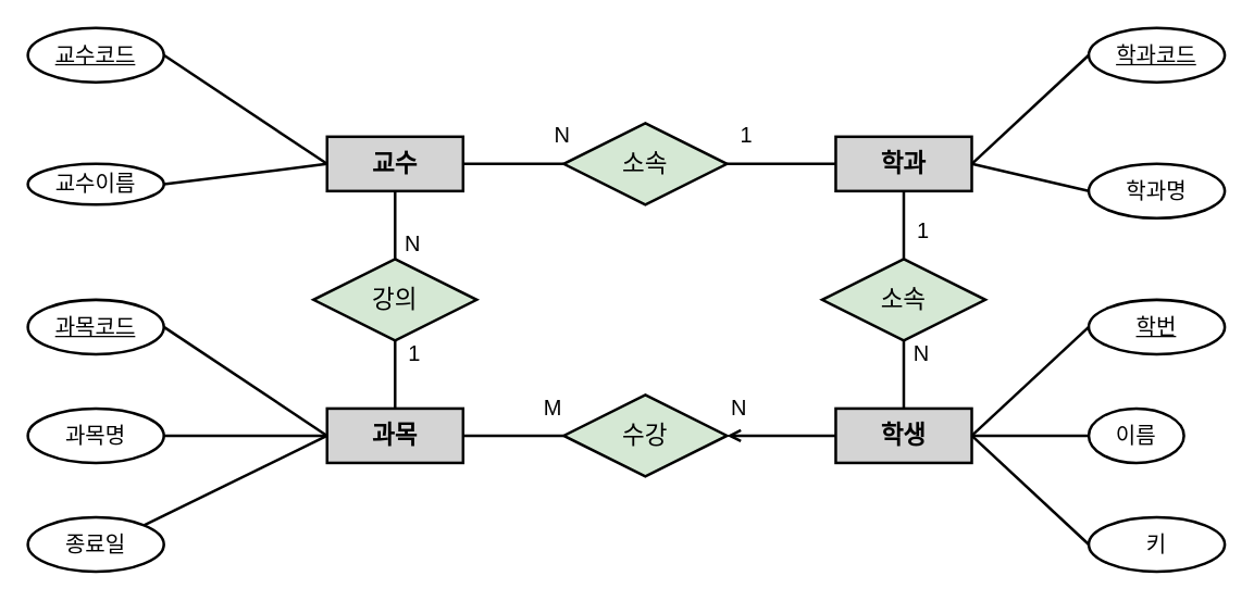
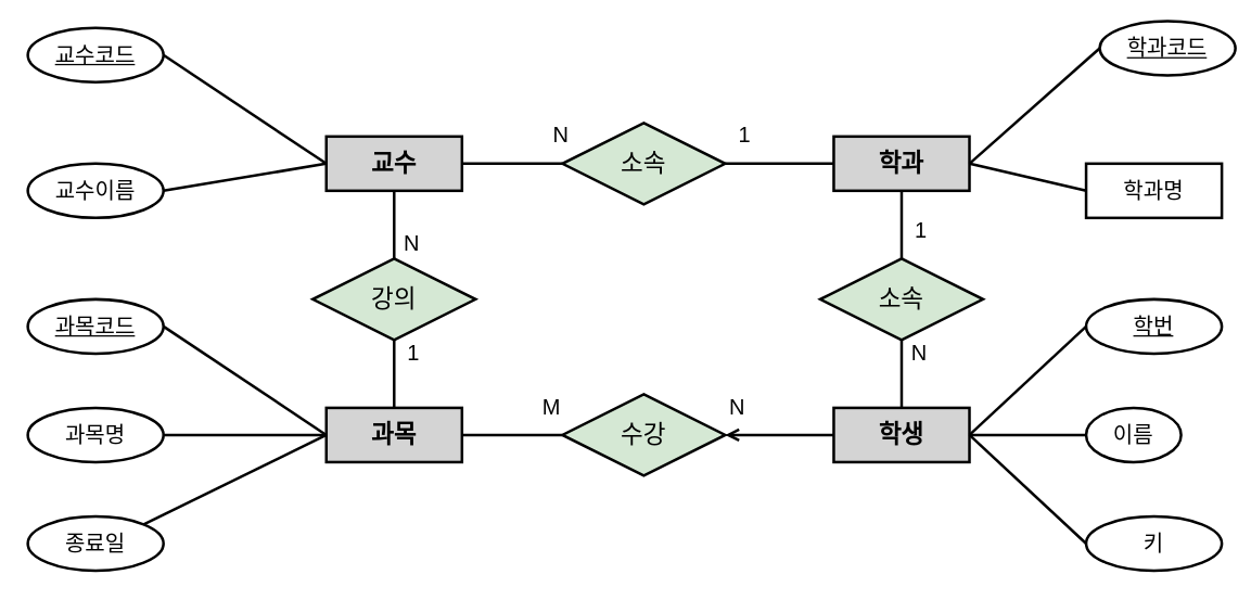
- <mxCell id="15" value="학과코드" style="ellipse;whiteSpace=wrap;html=1;align=center;fontStyle=4;fontSize=16;strokeWidth=2;" parent="1" vertex="1"><mxGeometry x="800" y="20" width="100" height="40" as="geometry" /></mxCell>
+ <mxCell id="15" value="학과코드" style="ellipse;whiteSpace=wrap;html=1;align=center;fontStyle=4;fontSize=16;strokeWidth=2;" parent="1" vertex="1"><mxGeometry x="810" y="15" width="100" height="40" as="geometry" /></mxCell>
- <mxCell id="4" value="교수이름" style="ellipse;whiteSpace=wrap;html=1;align=center;fontSize=16;strokeWidth=2;" parent="1" vertex="1"><mxGeometry x="20" y="120" width="100" height="30" as="geometry" /></mxCell>
+ <mxCell id="4" value="교수이름" style="ellipse;whiteSpace=wrap;html=1;align=center;fontSize=16;strokeWidth=2;" parent="1" vertex="1"><mxGeometry x="20" y="120" width="100" height="40" as="geometry" /></mxCell>
- <mxCell id="16" value="학과명" style="ellipse;whiteSpace=wrap;html=1;align=center;fontSize=16;strokeWidth=2;" parent="1" vertex="1"><mxGeometry x="800" y="120" width="100" height="40" as="geometry" /></mxCell>
+ <mxCell id="16" value="학과명" style="whiteSpace=wrap;html=1;align=center;fontSize=16;strokeWidth=2;rounded=0;" parent="1" vertex="1"><mxGeometry x="800" y="120" width="100" height="40" as="geometry" /></mxCell>
